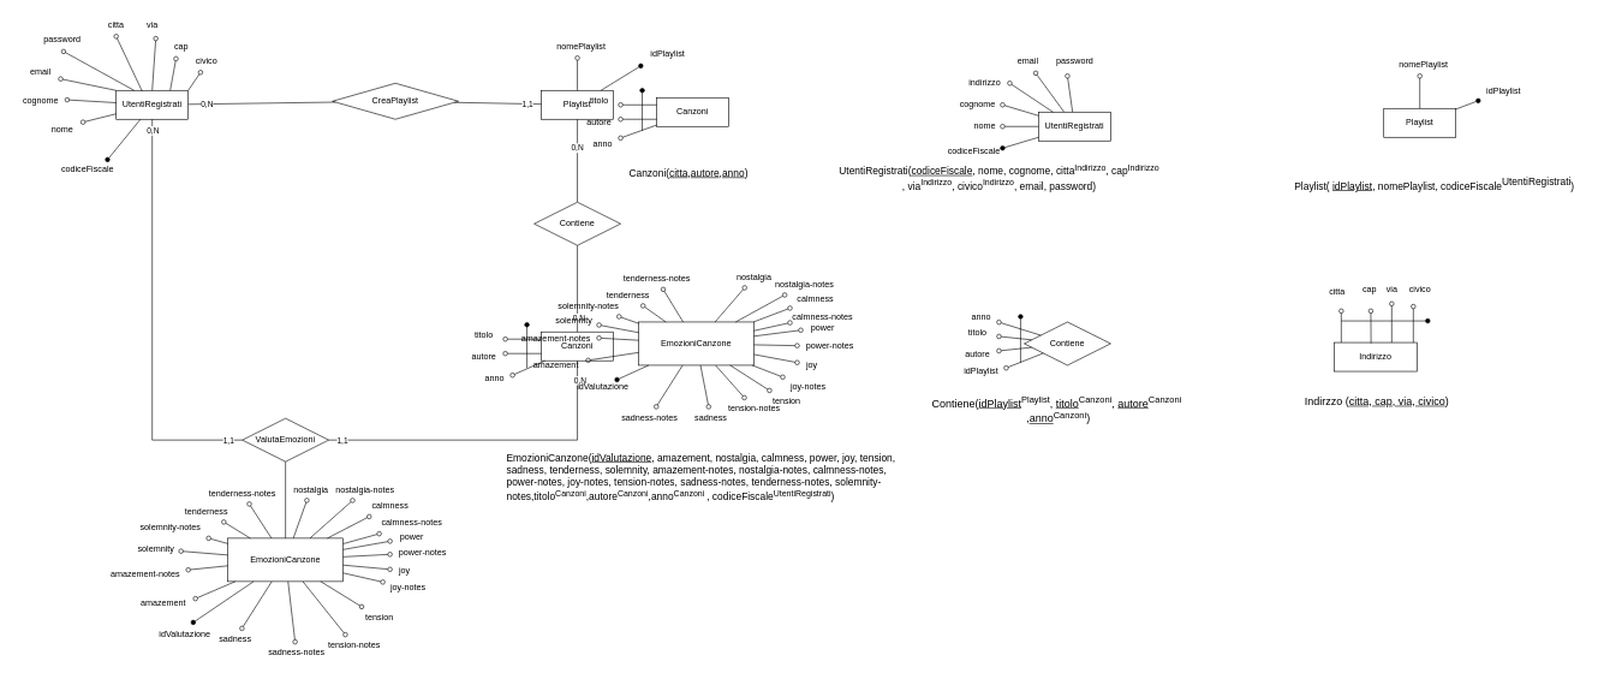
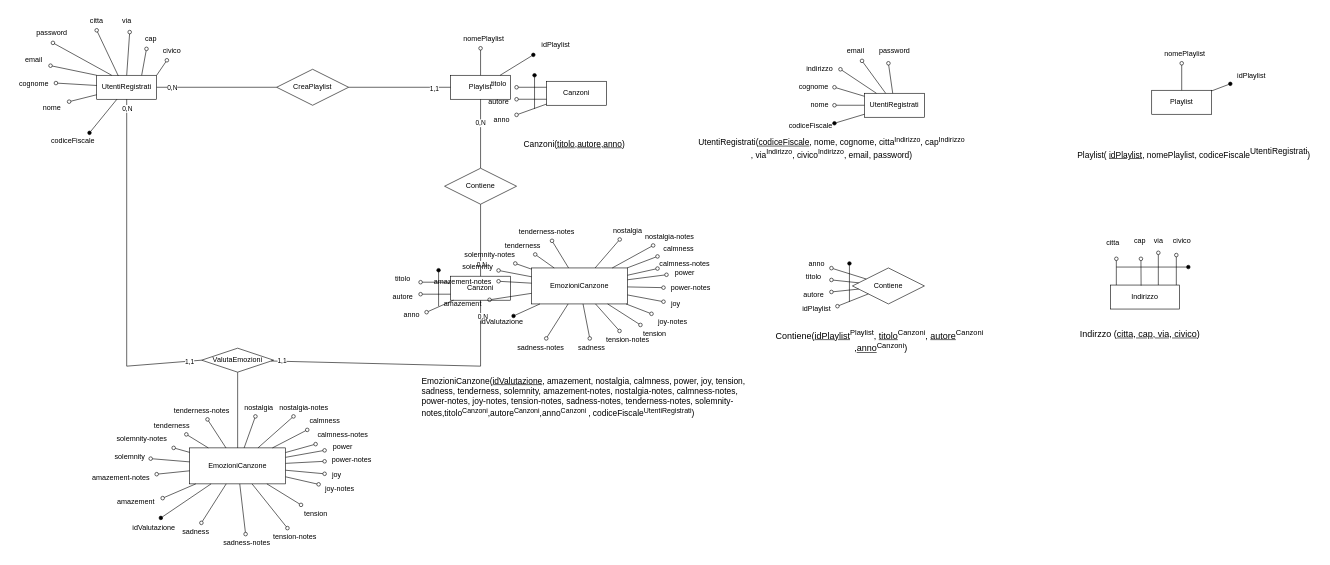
- <mxCell id="62" value="CreaPlaylist" style="shape=rhombus;perimeter=rhombusPerimeter;whiteSpace=wrap;html=1;align=center;" parent="1" vertex="1"><mxGeometry x="460" y="115" width="175" height="50" as="geometry" /></mxCell>
+ <mxCell id="62" value="CreaPlaylist" style="shape=rhombus;perimeter=rhombusPerimeter;whiteSpace=wrap;html=1;align=center;" parent="1" vertex="1"><mxGeometry x="460" y="115" width="120" height="60" as="geometry" /></mxCell>
- <mxCell id="168" value="Canzoni(&lt;u&gt;citta&lt;/u&gt;,&lt;u&gt;autore&lt;/u&gt;,&lt;u&gt;anno&lt;/u&gt;)" style="text;whiteSpace=wrap;html=1;fontSize=14;" vertex="1" parent="1"><mxGeometry x="870" y="225" width="180" height="40" as="geometry" /></mxCell>
+ <mxCell id="168" value="Canzoni(&lt;u&gt;titolo&lt;/u&gt;,&lt;u&gt;autore&lt;/u&gt;,&lt;u&gt;anno&lt;/u&gt;)" style="text;whiteSpace=wrap;html=1;fontSize=14;" vertex="1" parent="1"><mxGeometry x="870" y="225" width="180" height="40" as="geometry" /></mxCell>
- <mxCell id="179" value="Indirzzo (&lt;u style=&quot;font-size: 15px;&quot;&gt;citta, cap, via, civico&lt;/u&gt;)" style="text;html=1;align=center;verticalAlign=middle;resizable=0;points=[];autosize=1;strokeColor=none;fillColor=none;fontSize=15;" vertex="1" parent="1"><mxGeometry x="1799" y="541.25" width="220" height="30" as="geometry" /></mxCell>
+ <mxCell id="179" value="Indirzzo (&lt;u style=&quot;font-size: 15px;&quot;&gt;citta, cap, via, civico&lt;/u&gt;)" style="text;html=1;align=center;verticalAlign=middle;resizable=0;points=[];autosize=1;strokeColor=none;fillColor=none;fontSize=15;" vertex="1" parent="1"><mxGeometry x="1789" y="541.25" width="220" height="30" as="geometry" /></mxCell>
- <mxCell id="73" value="ValutaEmozioni" style="shape=rhombus;perimeter=rhombusPerimeter;whiteSpace=wrap;html=1;align=center;" parent="1" vertex="1"><mxGeometry x="335" y="580" width="120" height="60" as="geometry" /></mxCell>
+ <mxCell id="73" value="ValutaEmozioni" style="shape=rhombus;perimeter=rhombusPerimeter;whiteSpace=wrap;html=1;align=center;" parent="1" vertex="1"><mxGeometry x="335" y="580" width="120" height="40" as="geometry" /></mxCell>
